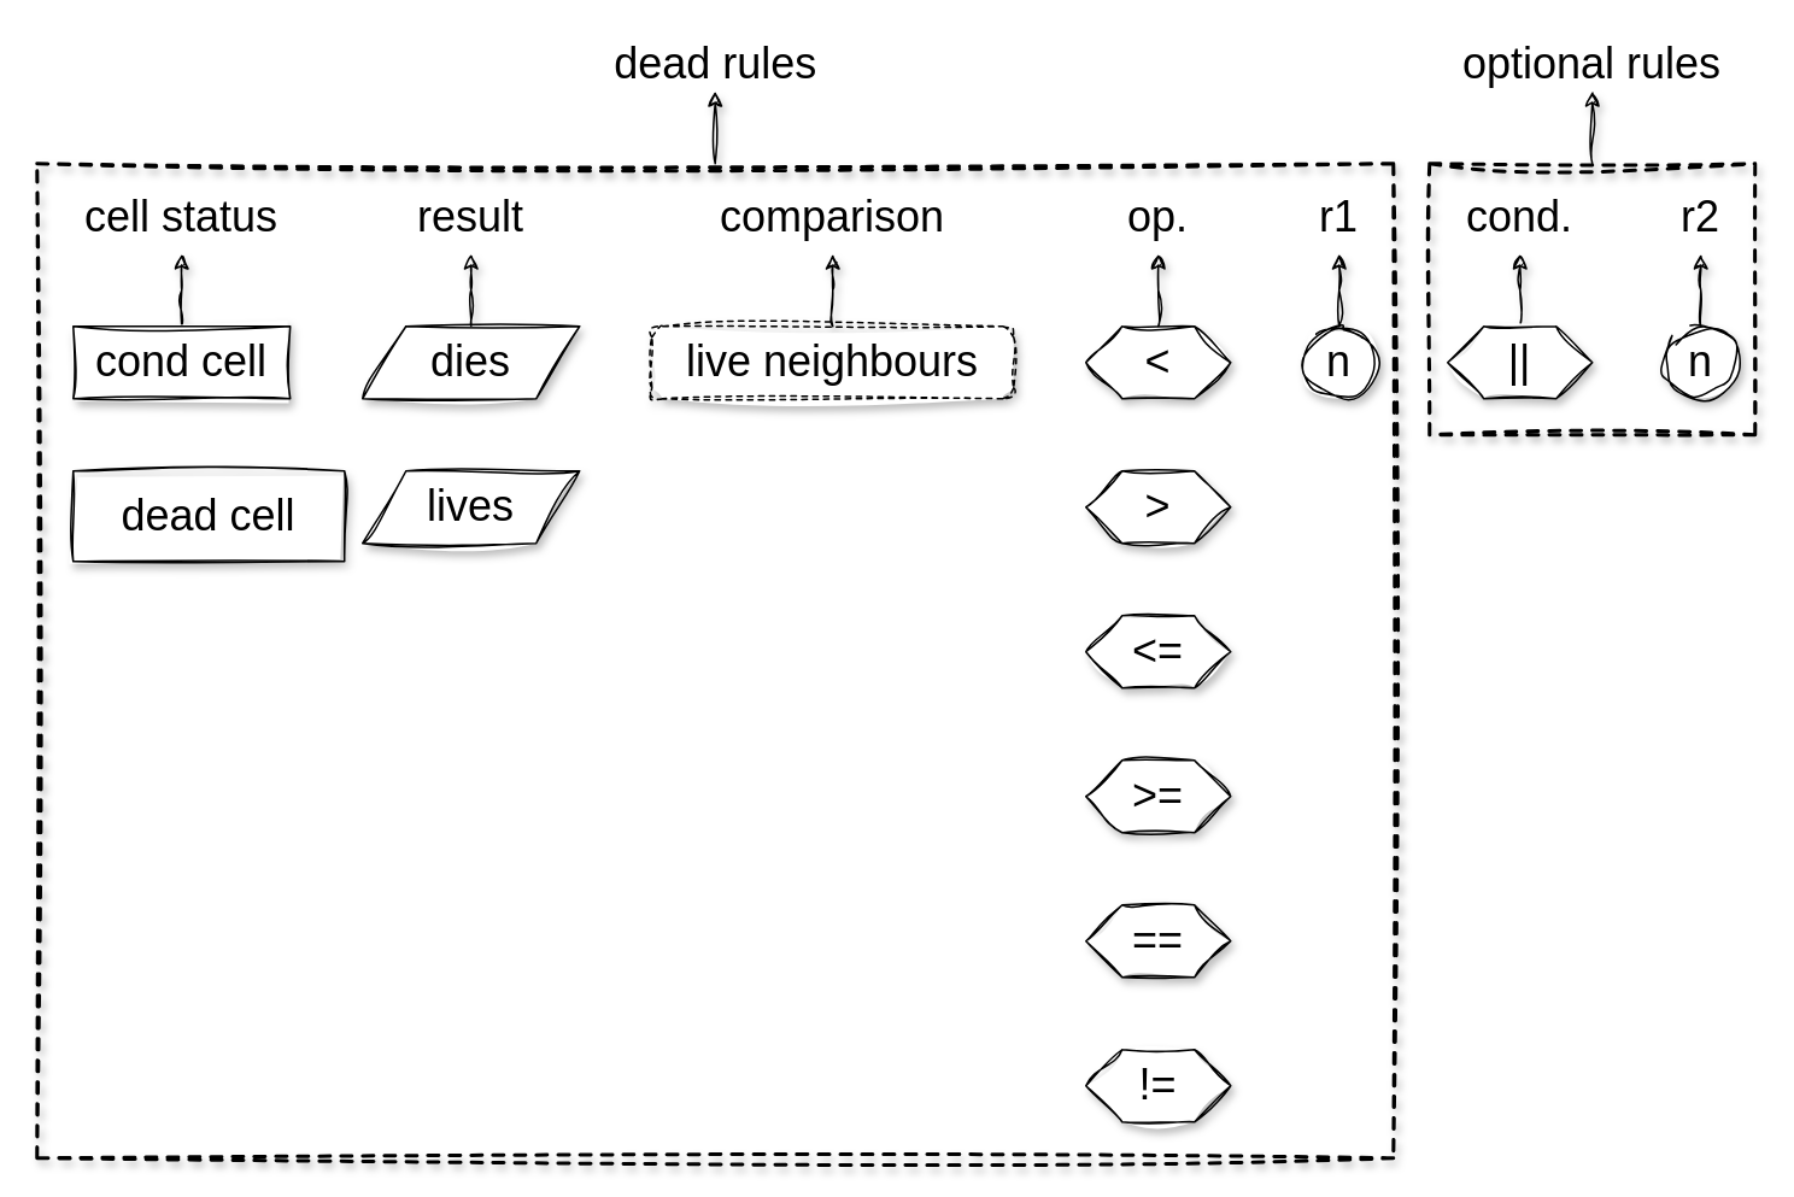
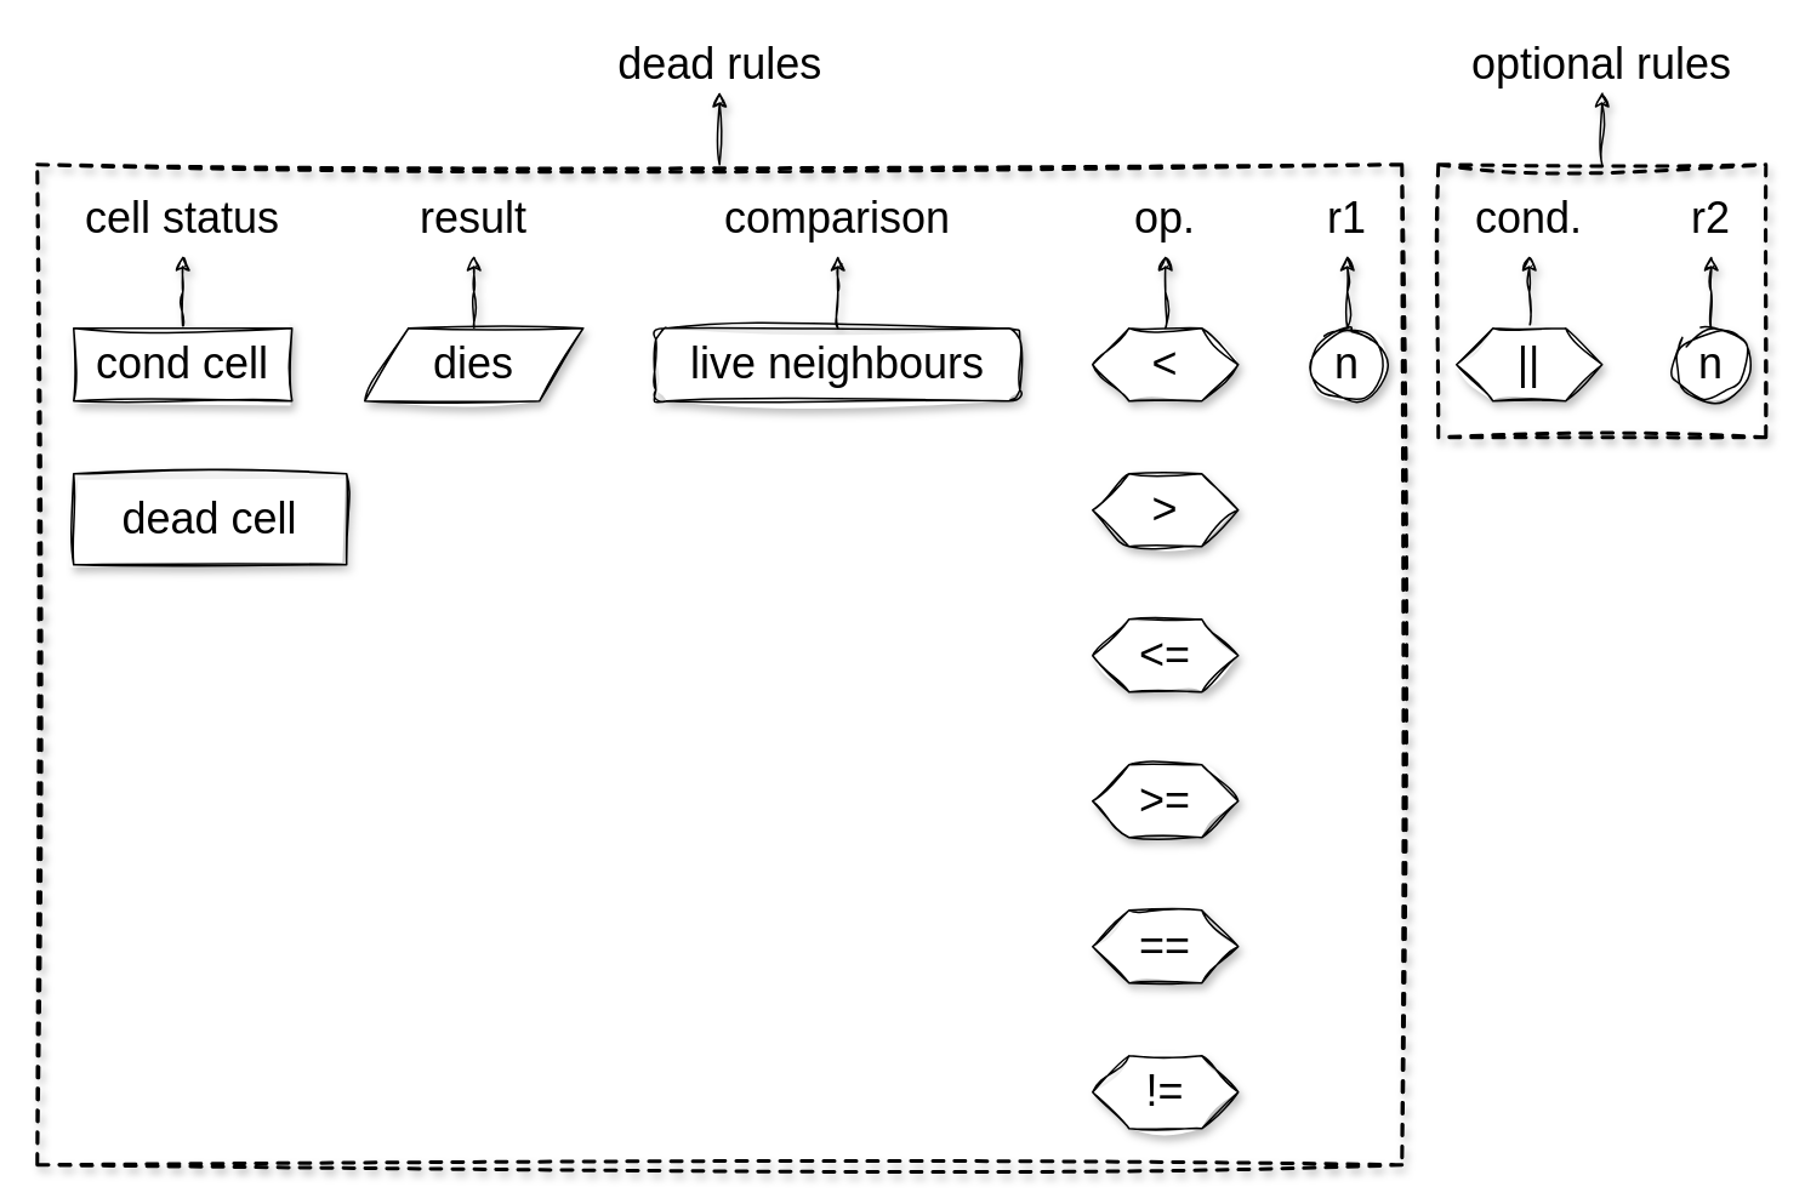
- <mxCell id="9" value="&lt;font style=&quot;font-size: 24px;&quot;&gt;live neighbours&lt;/font&gt;" style="rounded=1;whiteSpace=wrap;html=1;fontSize=18;shadow=1;sketch=1;curveFitting=1;jiggle=2;dashed=1;" vertex="1" parent="1"><mxGeometry x="360" y="180" width="200" height="40" as="geometry" /></mxCell>
+ <mxCell id="9" value="&lt;font style=&quot;font-size: 24px;&quot;&gt;live neighbours&lt;/font&gt;" style="rounded=1;whiteSpace=wrap;html=1;fontSize=18;shadow=1;sketch=1;curveFitting=1;jiggle=2;" vertex="1" parent="1"><mxGeometry x="360" y="180" width="200" height="40" as="geometry" /></mxCell>
- <mxCell id="6" value="lives" style="shape=parallelogram;perimeter=parallelogramPerimeter;whiteSpace=wrap;html=1;dashed=0;fontSize=24;shadow=1;sketch=1;curveFitting=1;jiggle=2;" vertex="1" parent="1"><mxGeometry x="200" y="260" width="120" height="40" as="geometry" /></mxCell>
